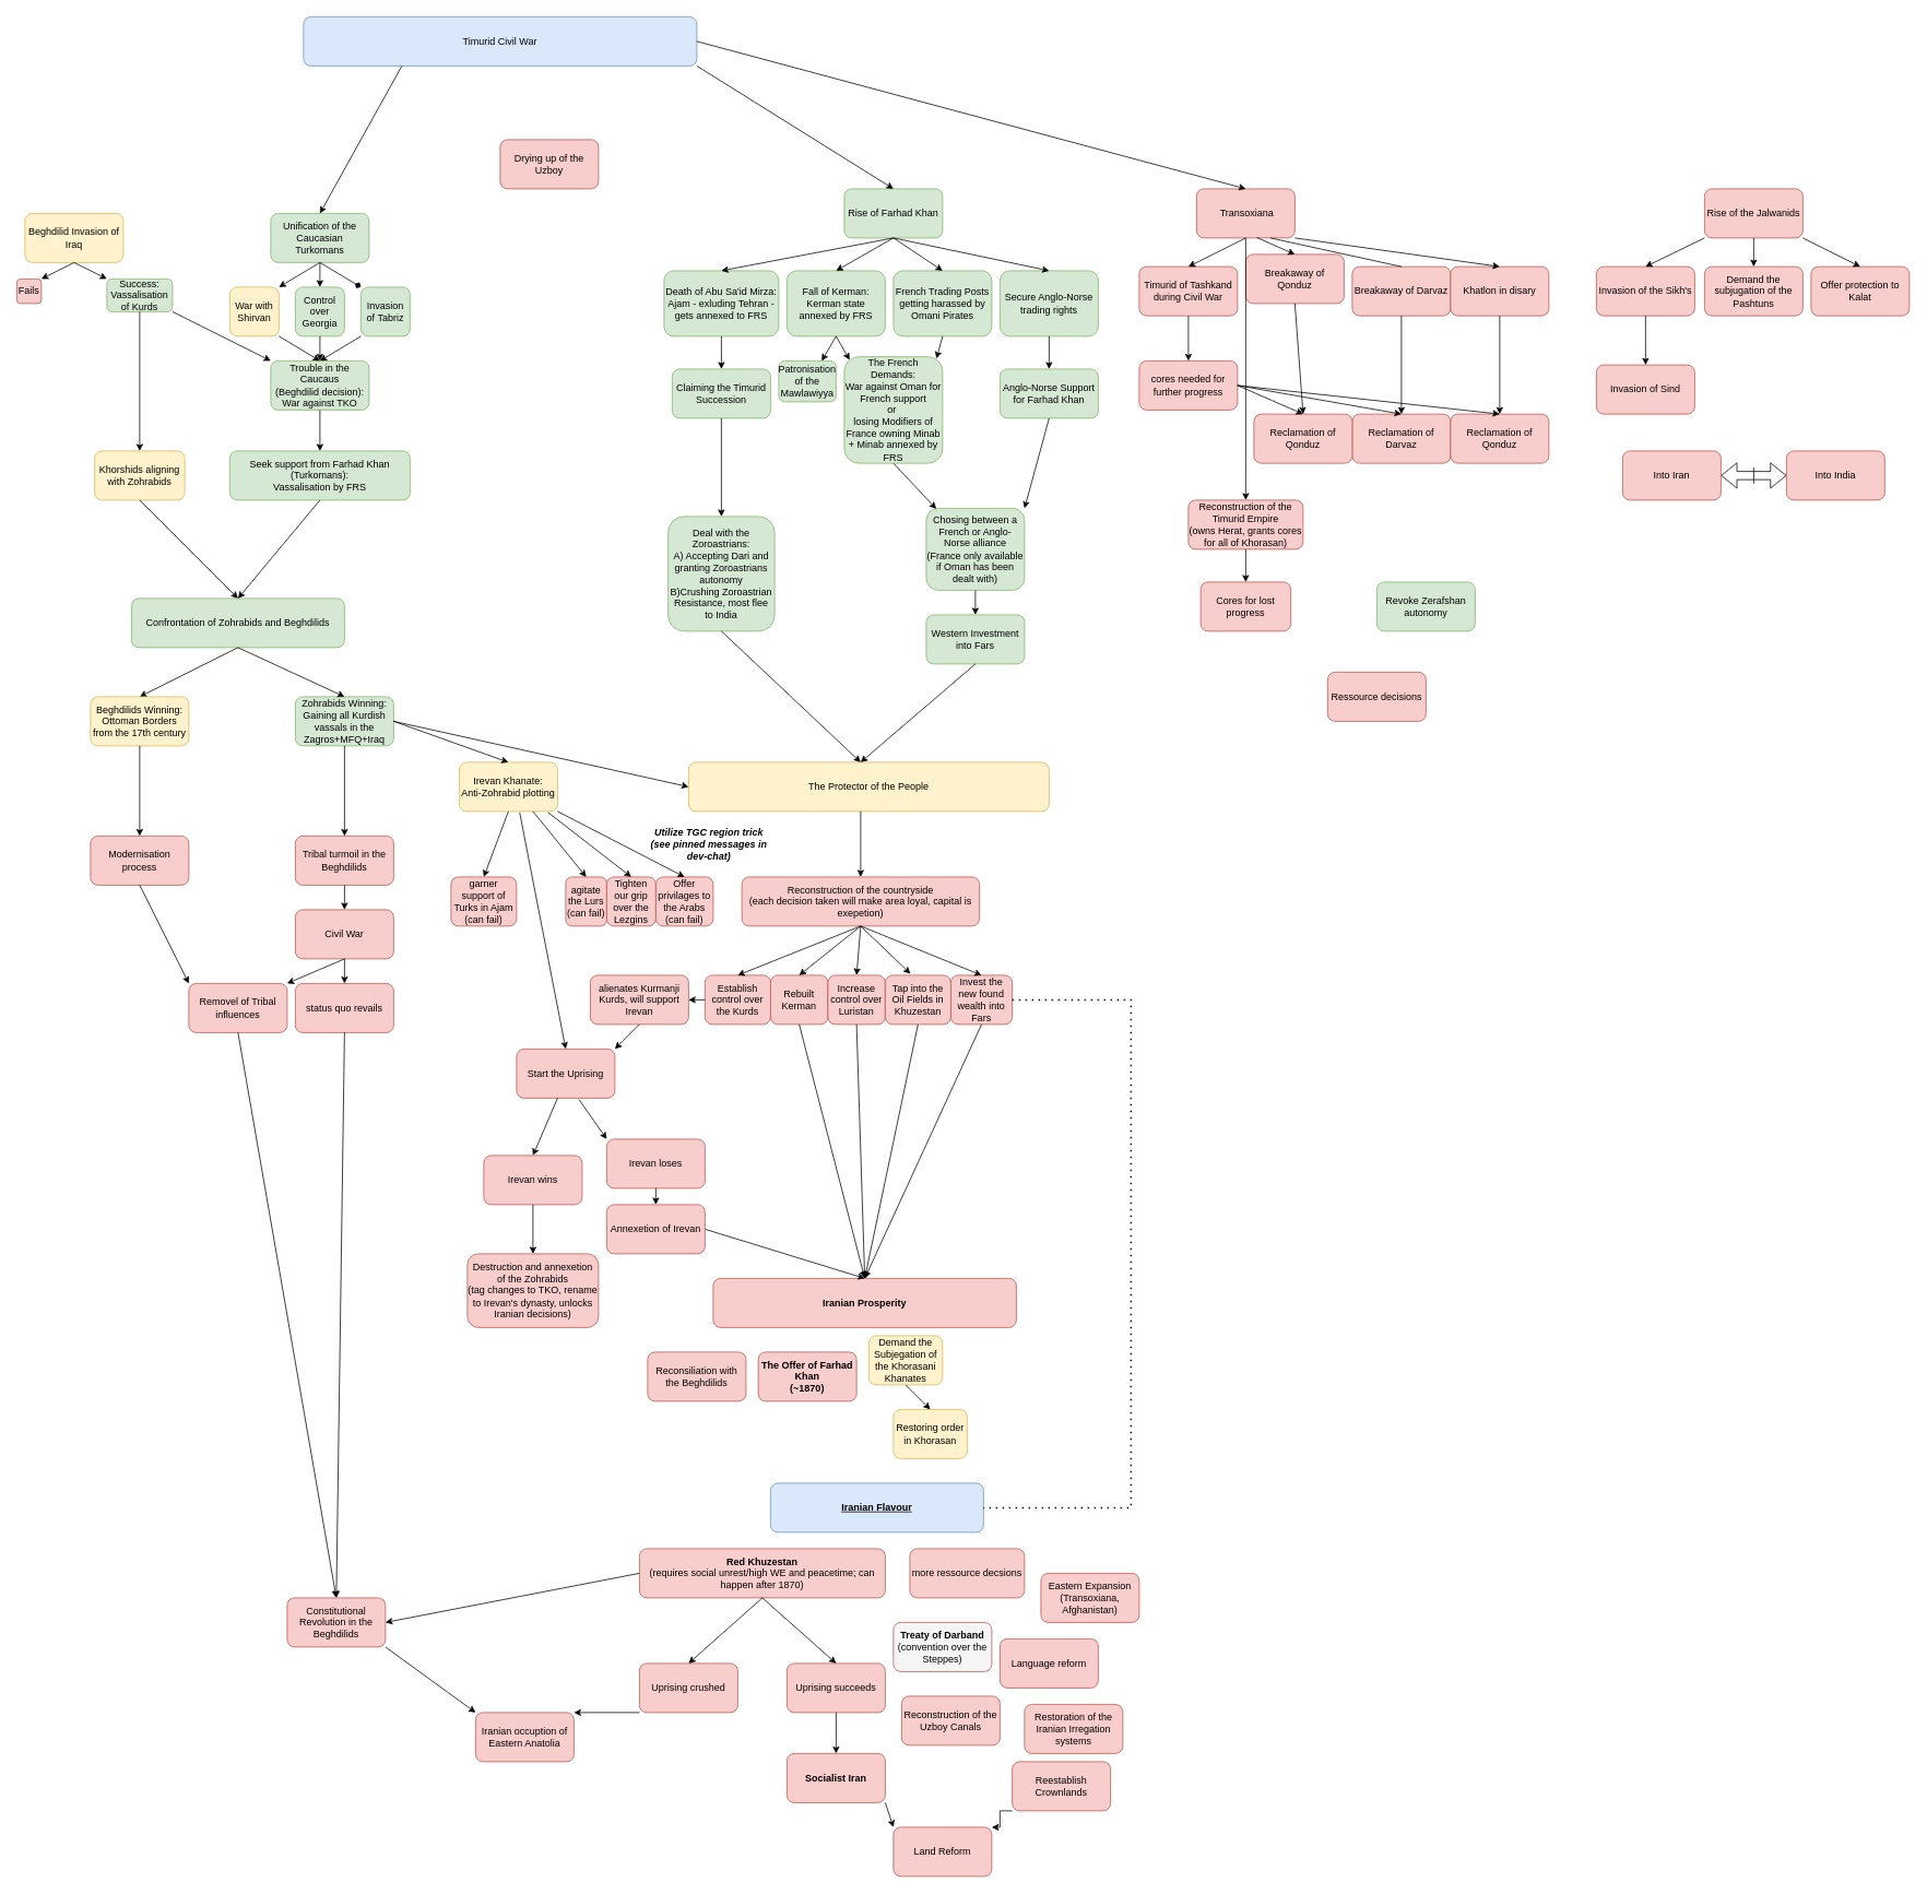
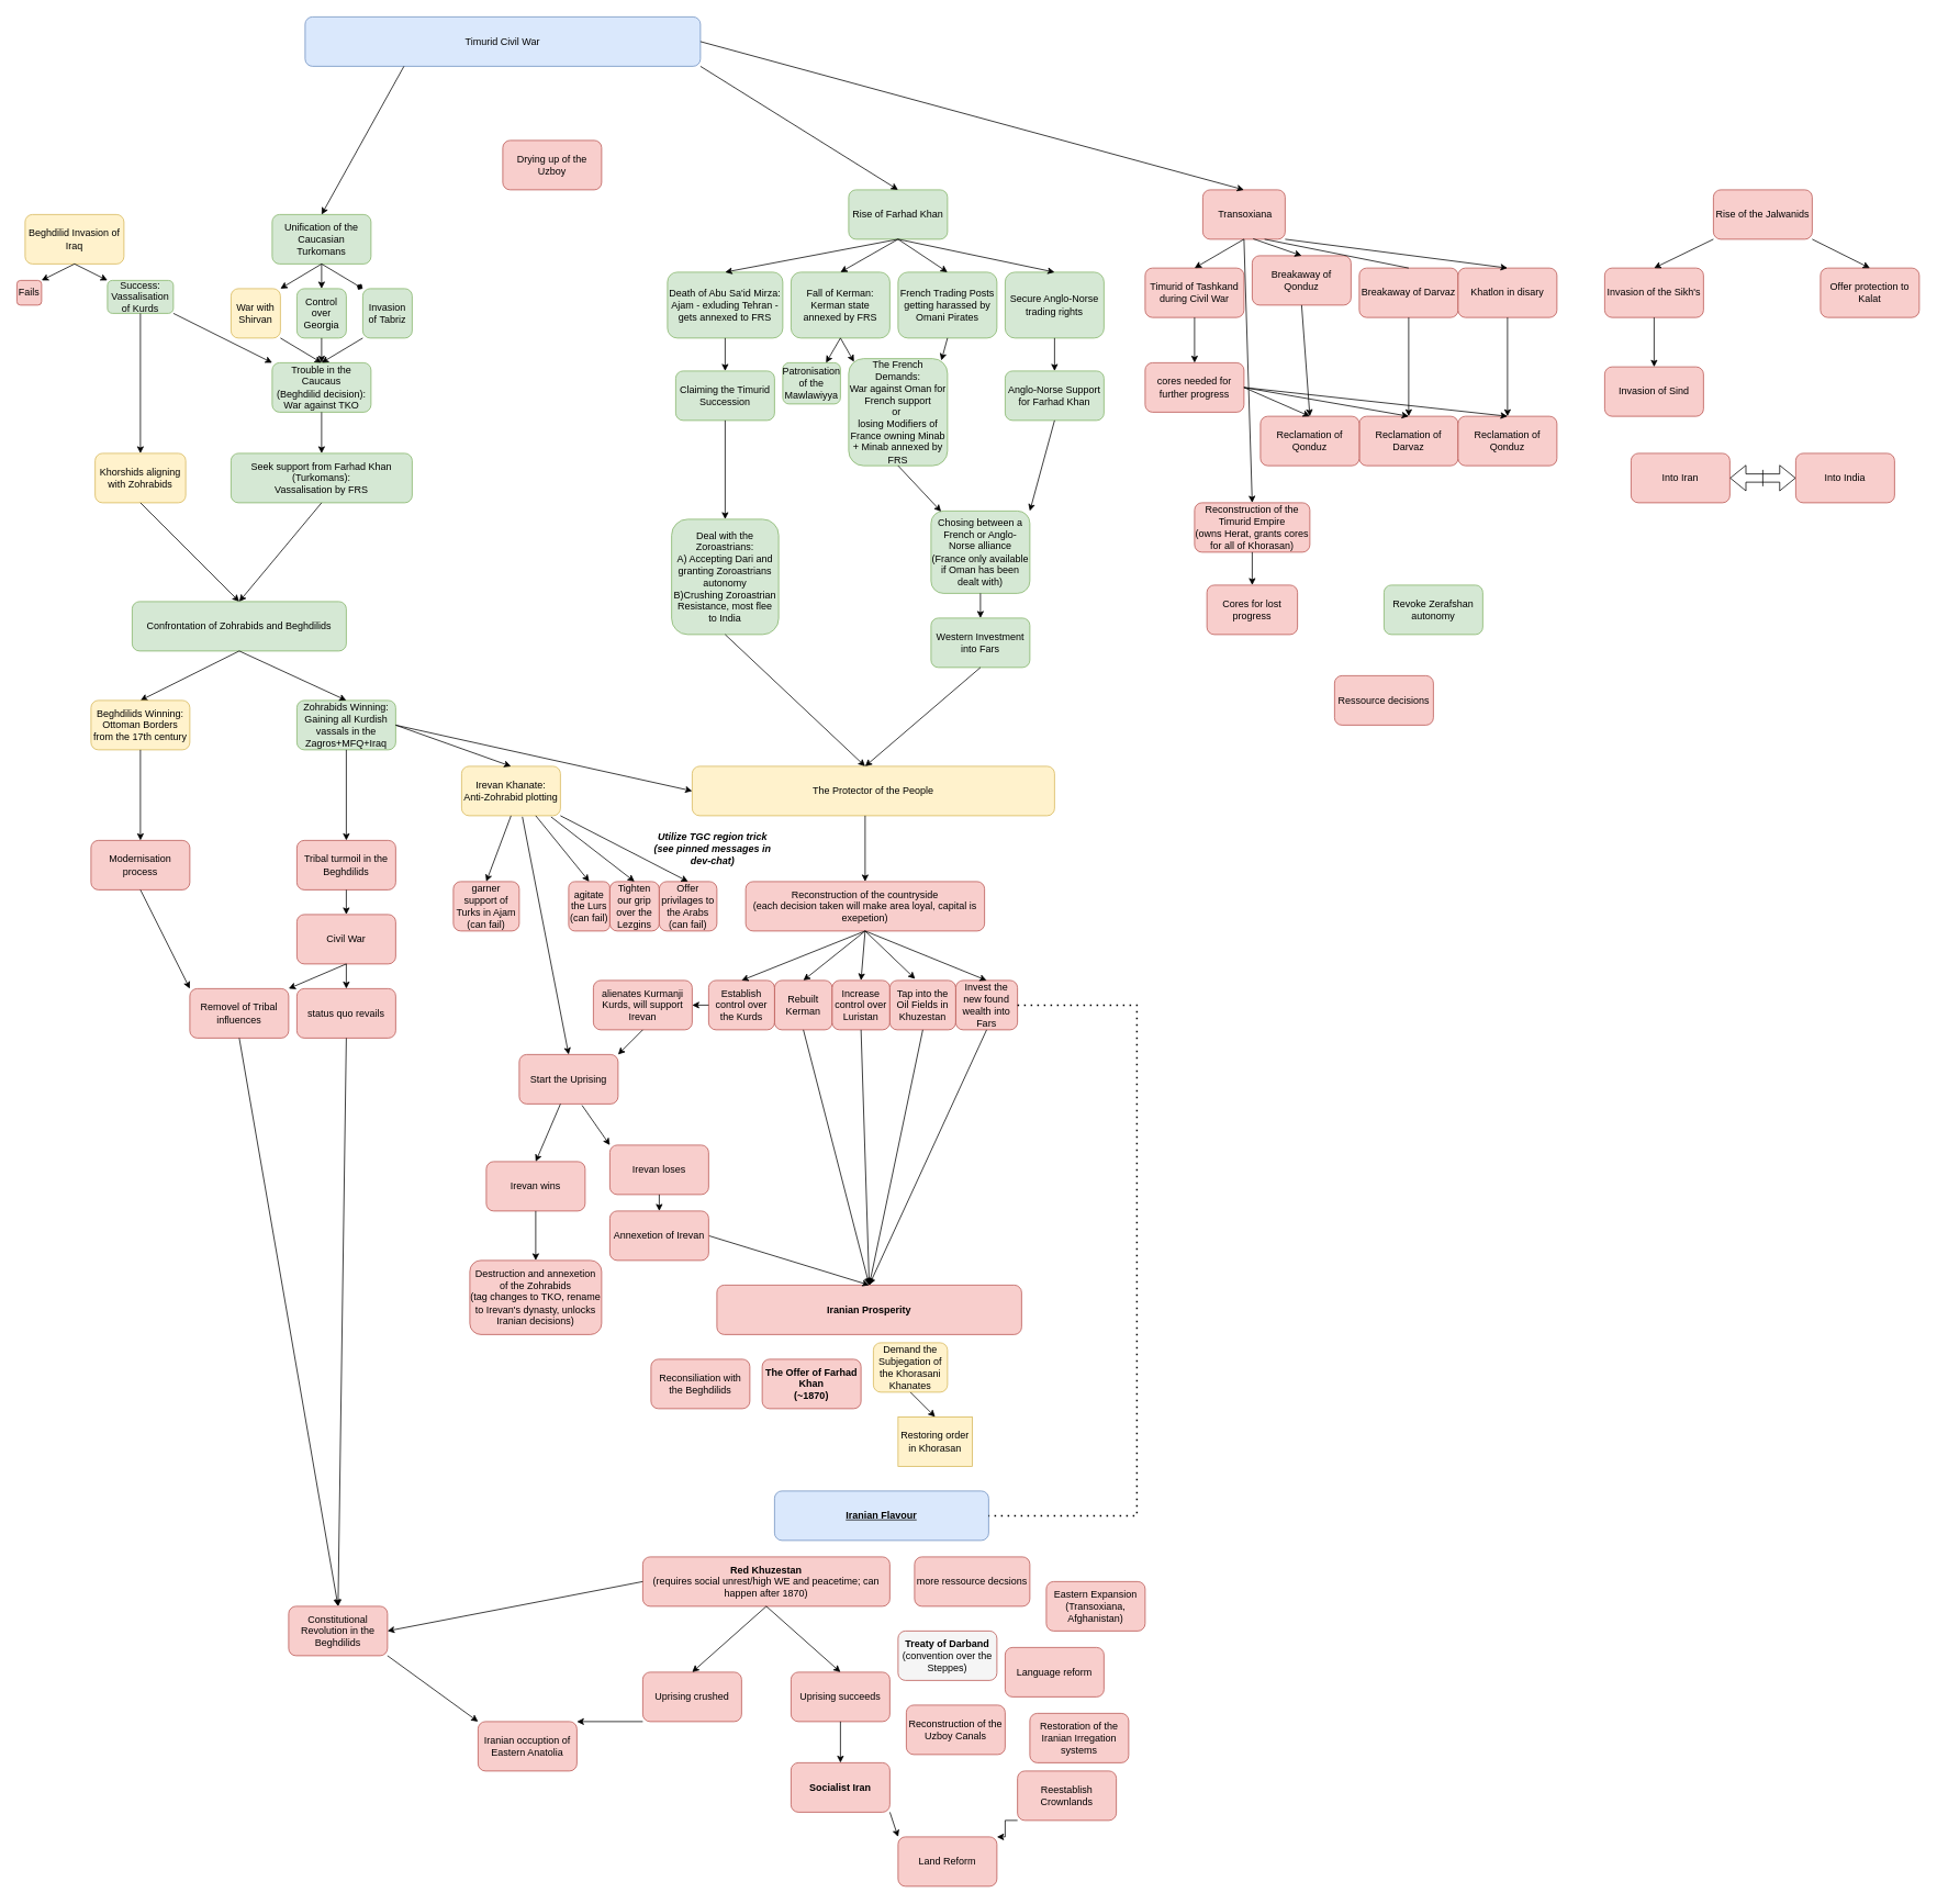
- <mxCell id="129" value="&amp;nbsp;Transoxiana" style="rounded=1;whiteSpace=wrap;html=1;fillColor=#f8cecc;strokeColor=#b85450;" parent="1" vertex="1"><mxGeometry x="1460" y="230" width="120" height="60" as="geometry" /></mxCell>
+ <mxCell id="129" value="&amp;nbsp;Transoxiana" style="rounded=1;whiteSpace=wrap;html=1;fillColor=#f8cecc;strokeColor=#b85450;" parent="1" vertex="1"><mxGeometry x="1460" y="230" width="100" height="60" as="geometry" /></mxCell>
- <mxCell id="172" value="" style="endArrow=classic;html=1;rounded=0;entryX=0.5;entryY=0;entryDx=0;entryDy=0;exitX=0.5;exitY=1;exitDx=0;exitDy=0;" parent="1" source="155" target="169" edge="1"><mxGeometry width="50" height="50" relative="1" as="geometry"><mxPoint x="1960" y="390" as="sourcePoint" /><mxPoint x="2010" y="340" as="targetPoint" /></mxGeometry></mxCell>
- <mxCell id="169" value="Demand the subjugation of the Pashtuns" style="rounded=1;whiteSpace=wrap;html=1;fillColor=#f8cecc;strokeColor=#b85450;" parent="1" vertex="1"><mxGeometry x="2080" y="325" width="120" height="60" as="geometry" /></mxCell>
- <mxCell id="55" value="Restoring order in Khorasan" style="rounded=1;whiteSpace=wrap;html=1;fontFamily=Helvetica;fillColor=#fff2cc;strokeColor=#d6b656;" parent="1" vertex="1"><mxGeometry x="1090" y="1720" width="90" height="60" as="geometry" /></mxCell>
+ <mxCell id="55" value="Restoring order in Khorasan" style="whiteSpace=wrap;html=1;fontFamily=Helvetica;fillColor=#fff2cc;strokeColor=#d6b656;rounded=0;" parent="1" vertex="1"><mxGeometry x="1090" y="1720" width="90" height="60" as="geometry" /></mxCell>
